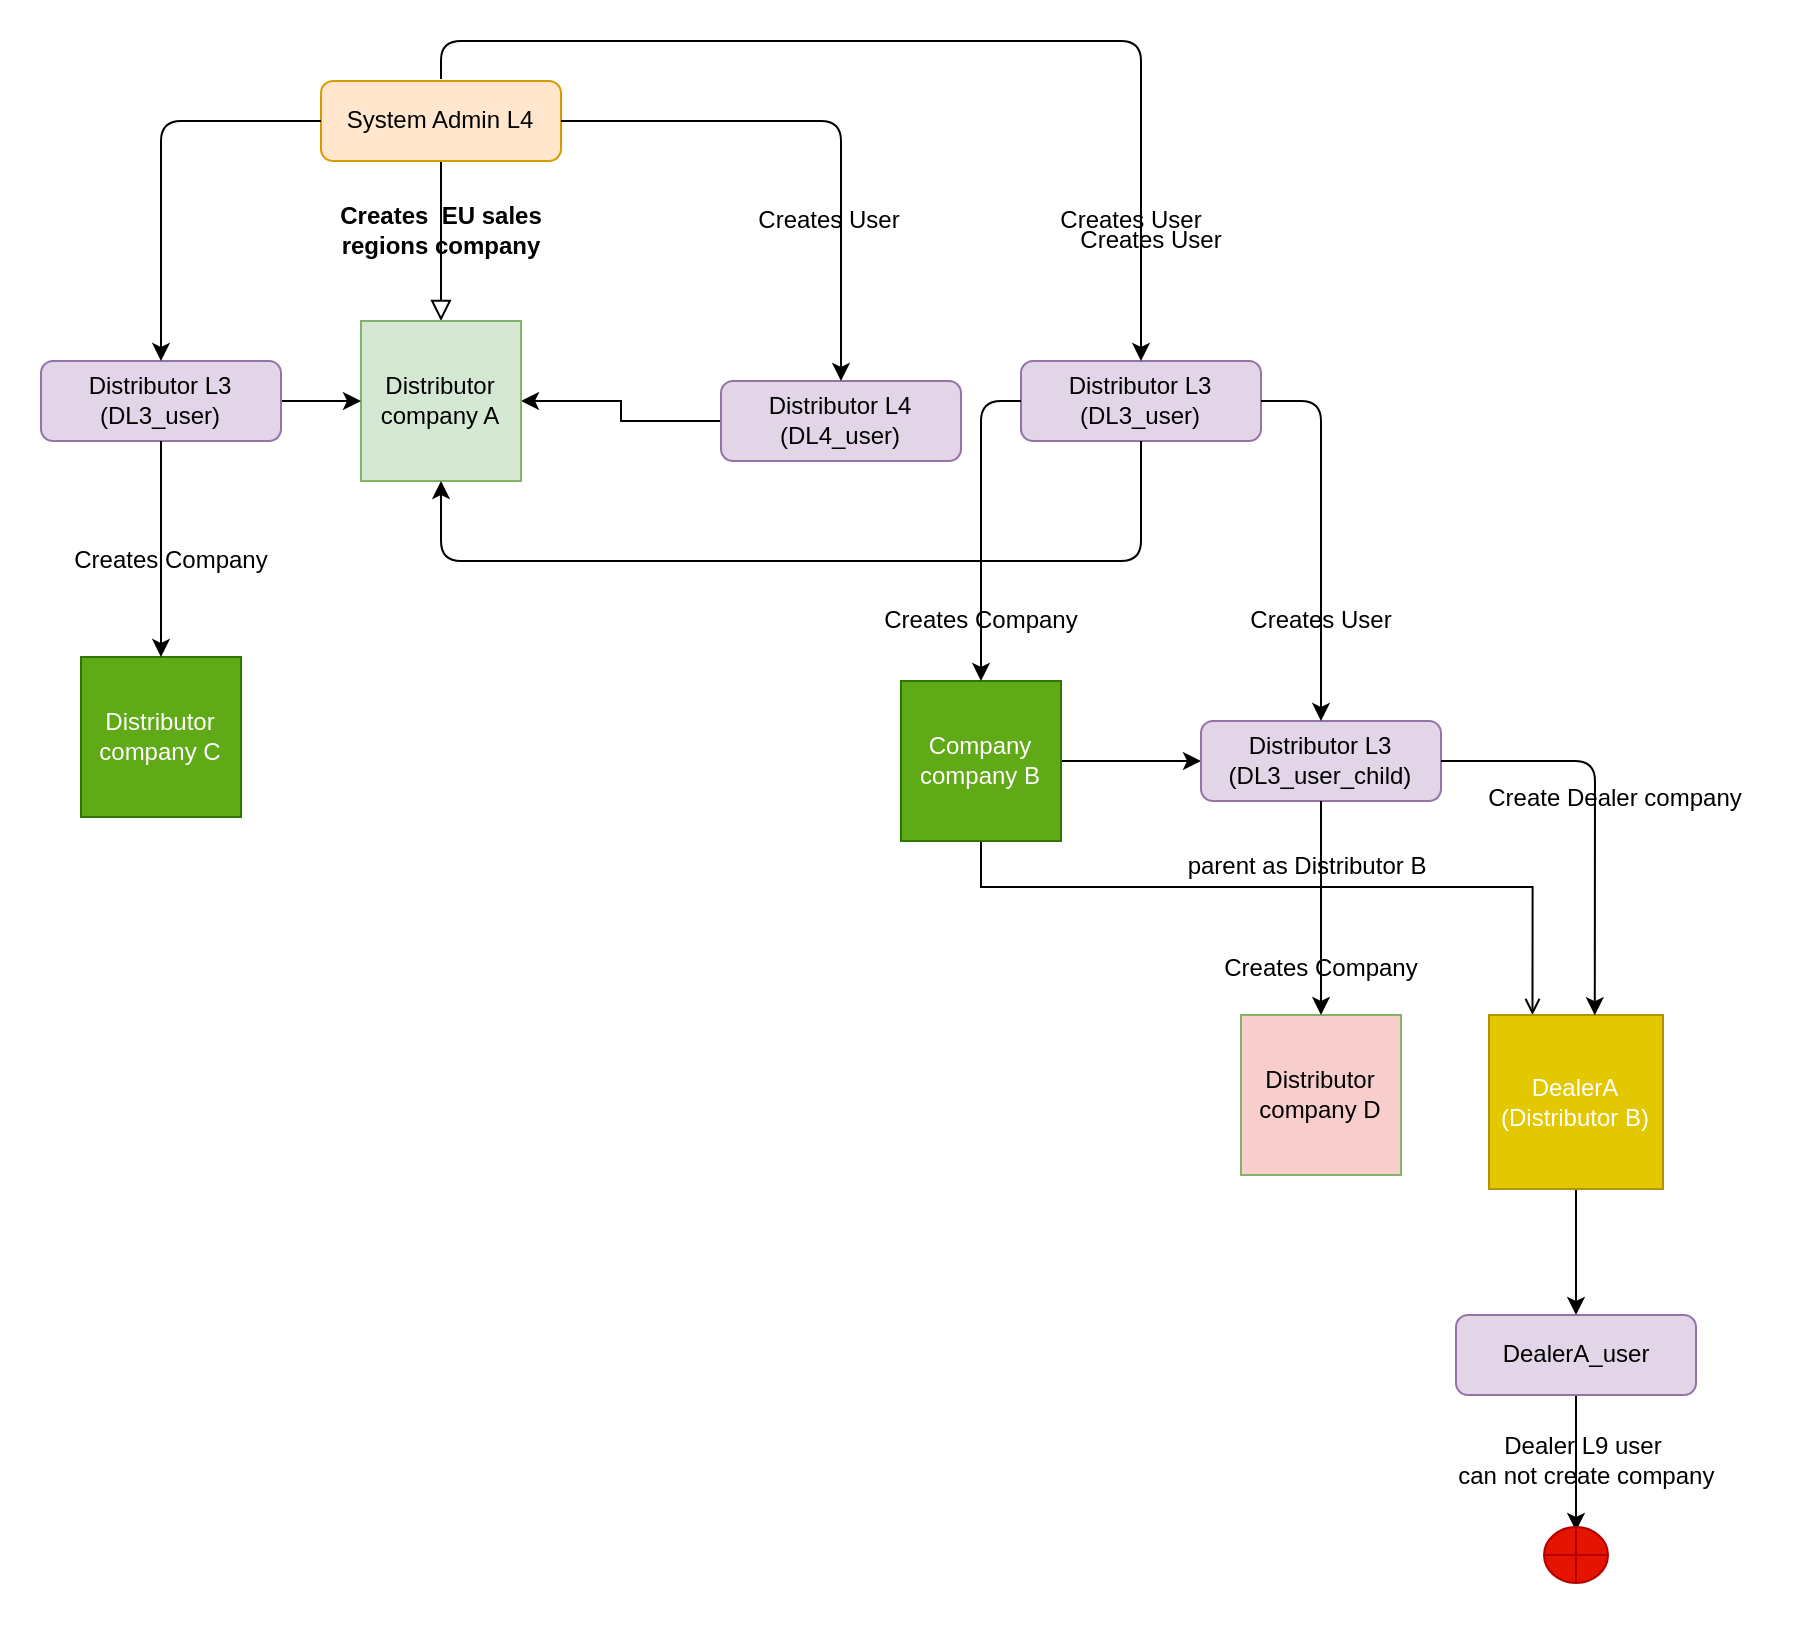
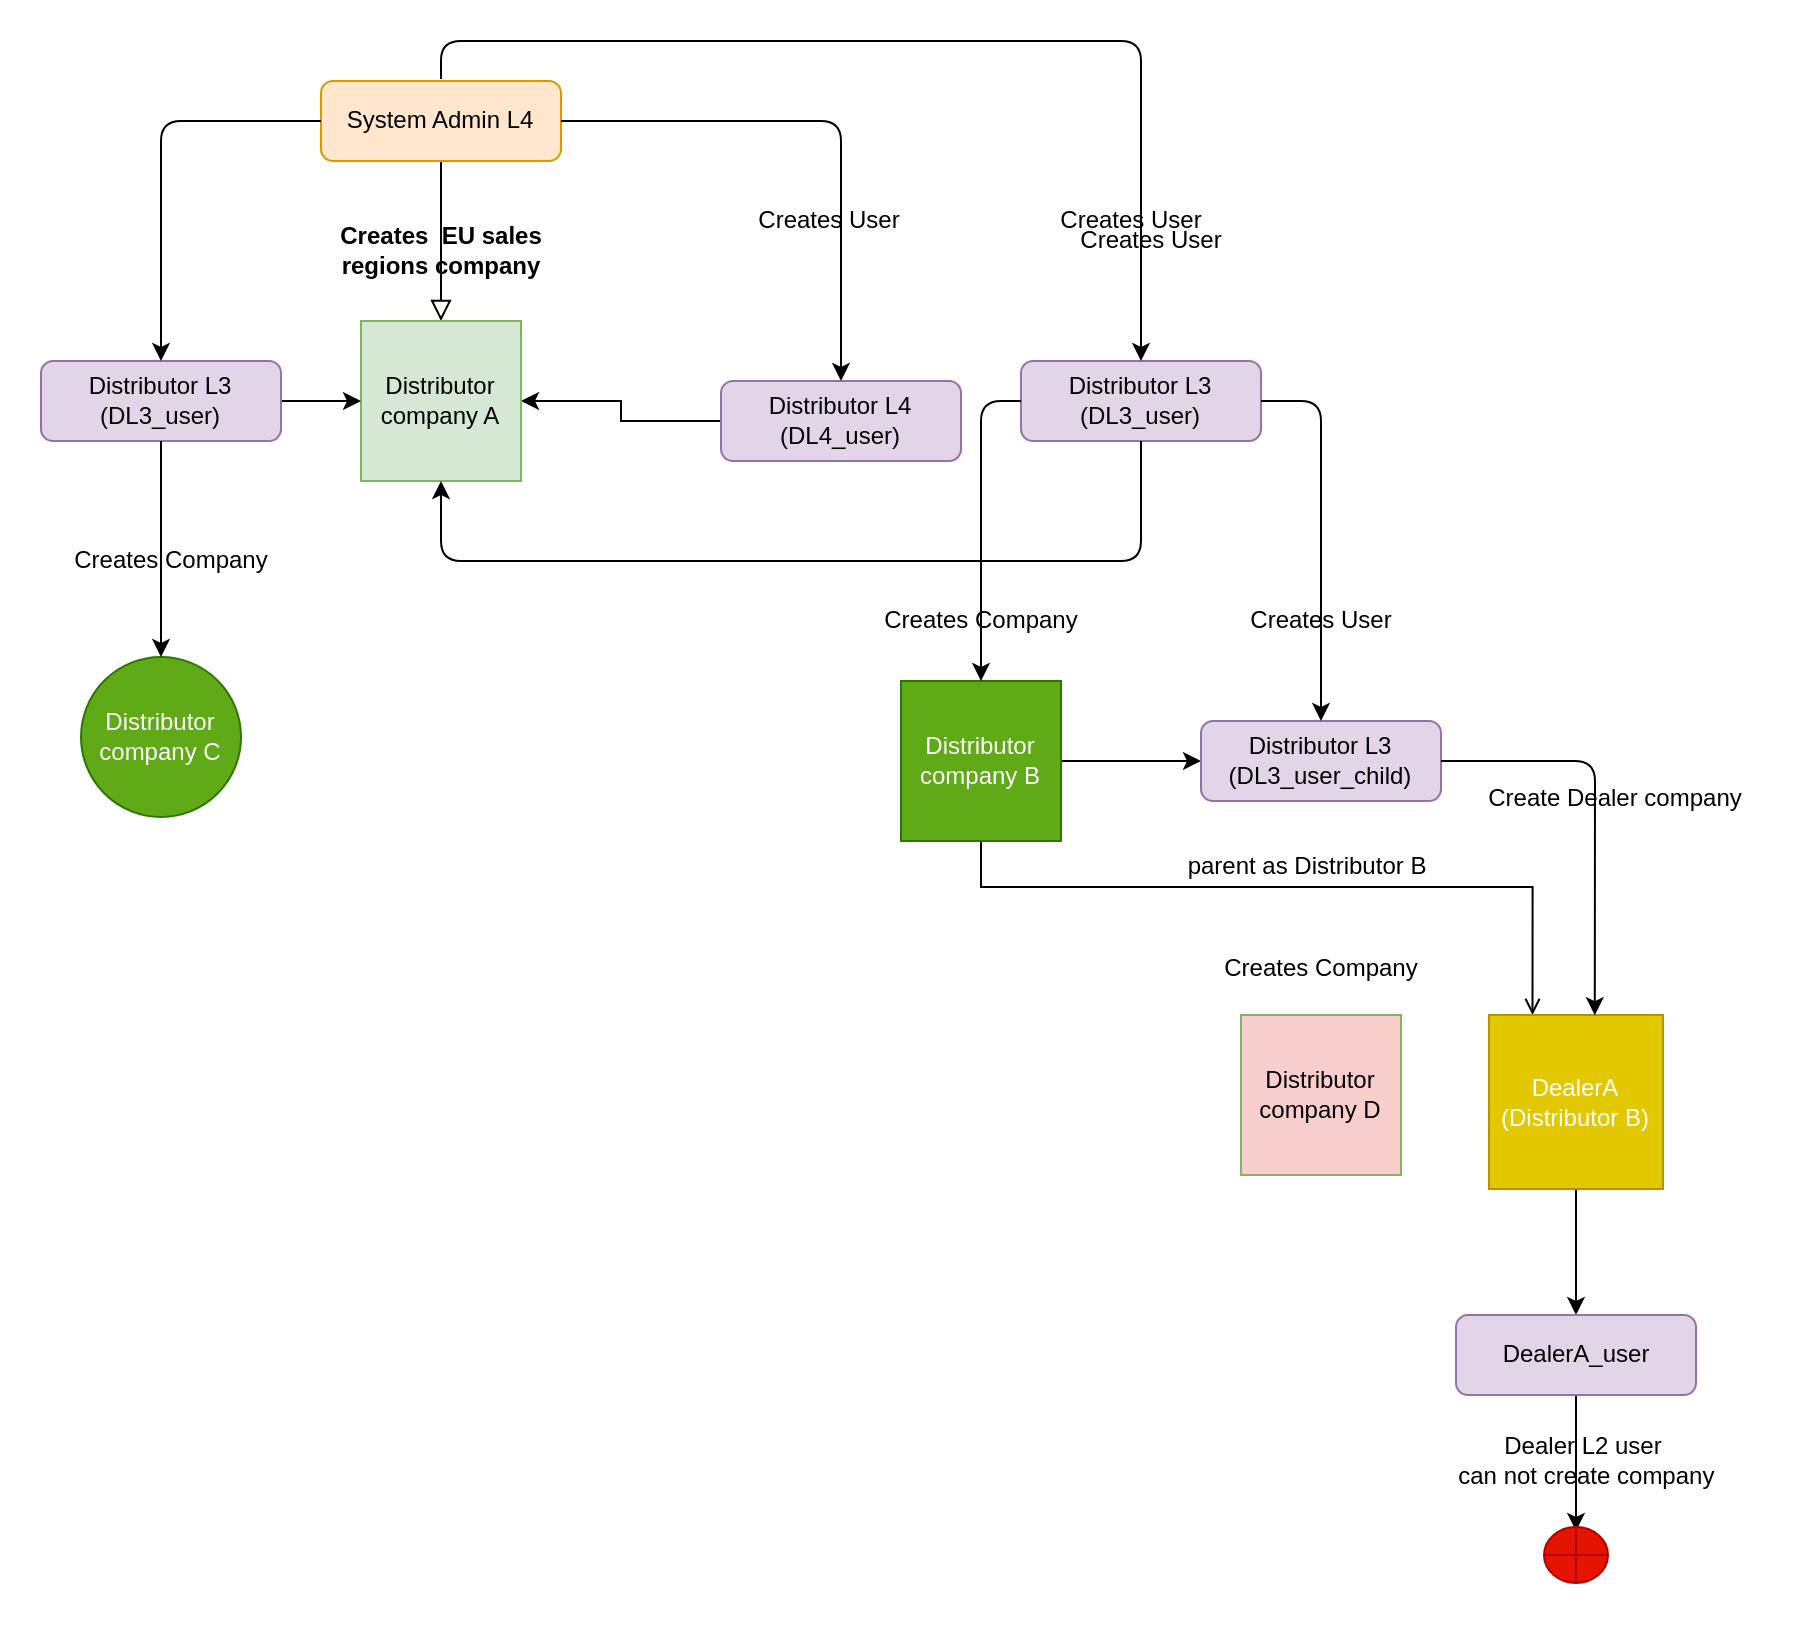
- <mxCell id="8" value="&lt;b&gt;Creates&amp;nbsp; EU sales &lt;br&gt;regions company&lt;/b&gt;" style="text;html=1;align=center;verticalAlign=middle;resizable=0;points=[];autosize=1;" vertex="1" parent="1"><mxGeometry x="160" y="100" width="120" height="30" as="geometry" /></mxCell>
+ <mxCell id="8" value="&lt;b&gt;Creates&amp;nbsp; EU sales &lt;br&gt;regions company&lt;/b&gt;" style="text;html=1;align=center;verticalAlign=middle;resizable=0;points=[];autosize=1;" vertex="1" parent="1"><mxGeometry x="160" y="110" width="120" height="30" as="geometry" /></mxCell>
- <mxCell id="28" value="Distributor company C" style="whiteSpace=wrap;html=1;aspect=fixed;fillColor=#60a917;strokeColor=#2D7600;fontColor=#ffffff;" vertex="1" parent="1"><mxGeometry x="40" y="328" width="80" height="80" as="geometry" /></mxCell>
+ <mxCell id="28" value="Distributor company C" style="ellipse;whiteSpace=wrap;html=1;aspect=fixed;fillColor=#60a917;strokeColor=#2D7600;fontColor=#ffffff;" vertex="1" parent="1"><mxGeometry x="40" y="328" width="80" height="80" as="geometry" /></mxCell>
- <mxCell id="17" value="Company company B" style="whiteSpace=wrap;html=1;aspect=fixed;fillColor=#60a917;strokeColor=#2D7600;fontColor=#ffffff;" vertex="1" parent="1"><mxGeometry x="450" y="340" width="80" height="80" as="geometry" /></mxCell>
+ <mxCell id="17" value="Distributor company B" style="whiteSpace=wrap;html=1;aspect=fixed;fillColor=#60a917;strokeColor=#2D7600;fontColor=#ffffff;" vertex="1" parent="1"><mxGeometry x="450" y="340" width="80" height="80" as="geometry" /></mxCell>
- <mxCell id="32" value="" style="endArrow=classic;html=1;entryX=0.5;entryY=0;entryDx=0;entryDy=0;exitX=0.5;exitY=1;exitDx=0;exitDy=0;" edge="1" parent="1" source="21" target="31"><mxGeometry width="50" height="50" relative="1" as="geometry"><mxPoint x="604" y="370" as="sourcePoint" /><mxPoint x="584" y="510" as="targetPoint" /><Array as="points" /></mxGeometry></mxCell>
- <mxCell id="42" value="Dealer L9 user&lt;br&gt;&amp;nbsp;can not create company" style="text;html=1;align=center;verticalAlign=middle;resizable=0;points=[];autosize=1;" vertex="1" parent="1"><mxGeometry x="720" y="714" width="141" height="32" as="geometry" /></mxCell>
+ <mxCell id="42" value="Dealer L2 user&lt;br&gt;&amp;nbsp;can not create company" style="text;html=1;align=center;verticalAlign=middle;resizable=0;points=[];autosize=1;" vertex="1" parent="1"><mxGeometry x="720" y="714" width="141" height="32" as="geometry" /></mxCell>
